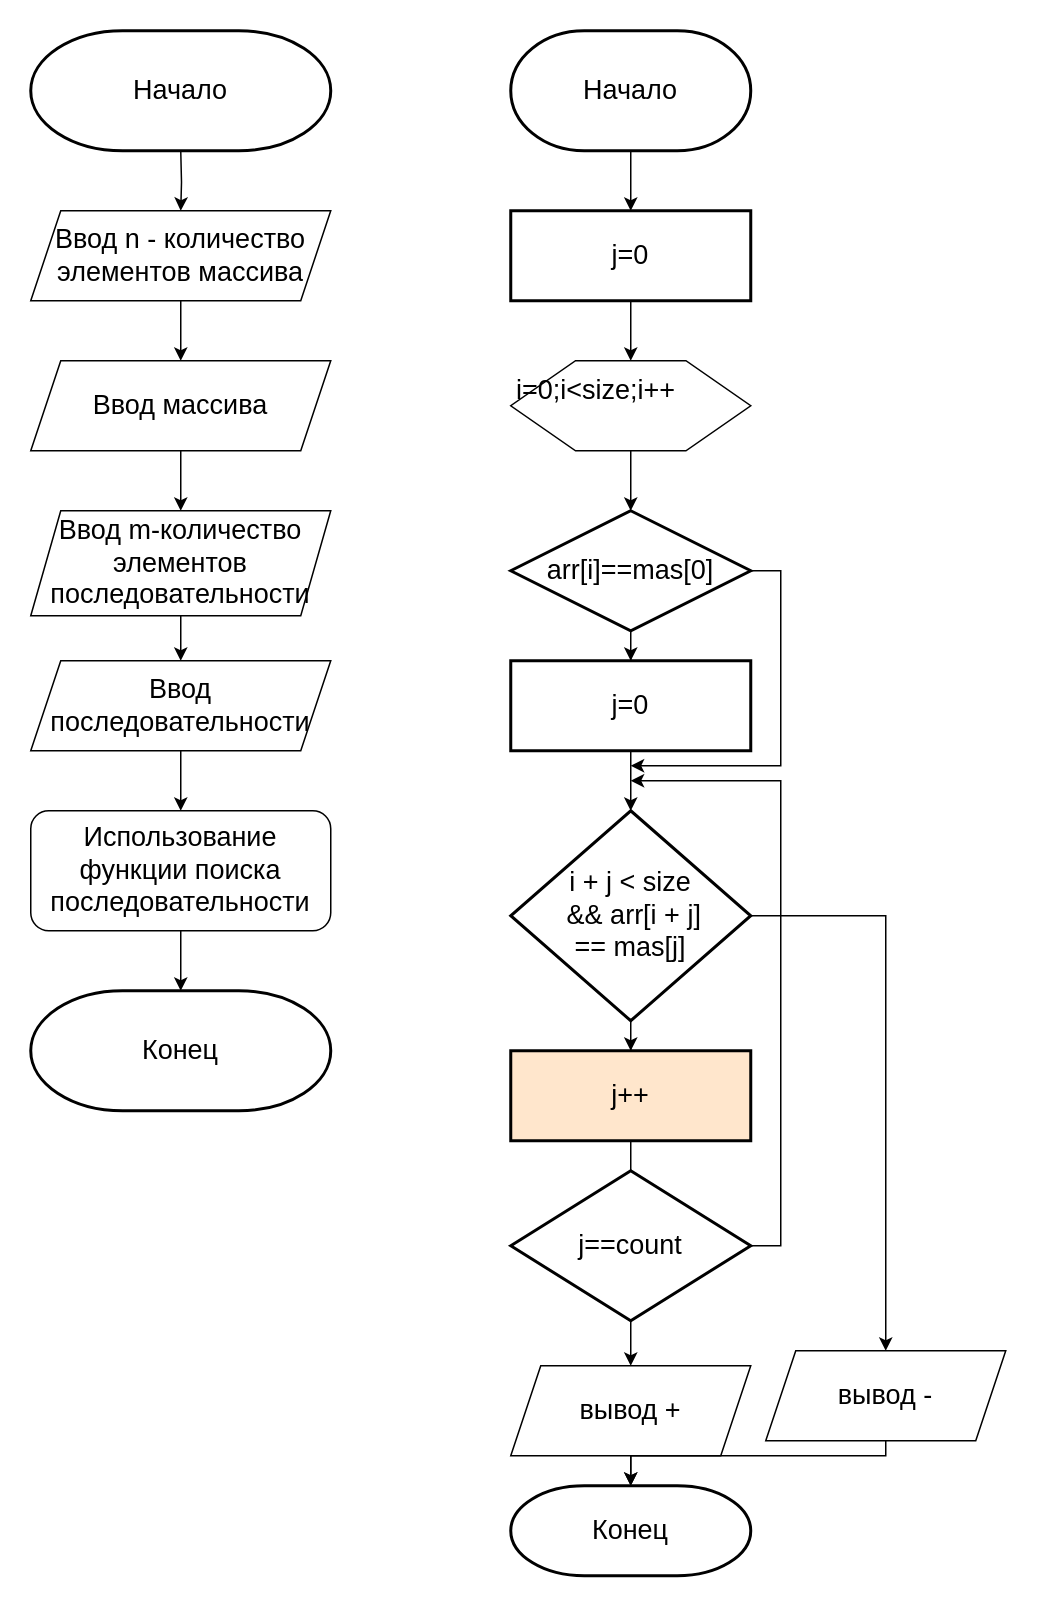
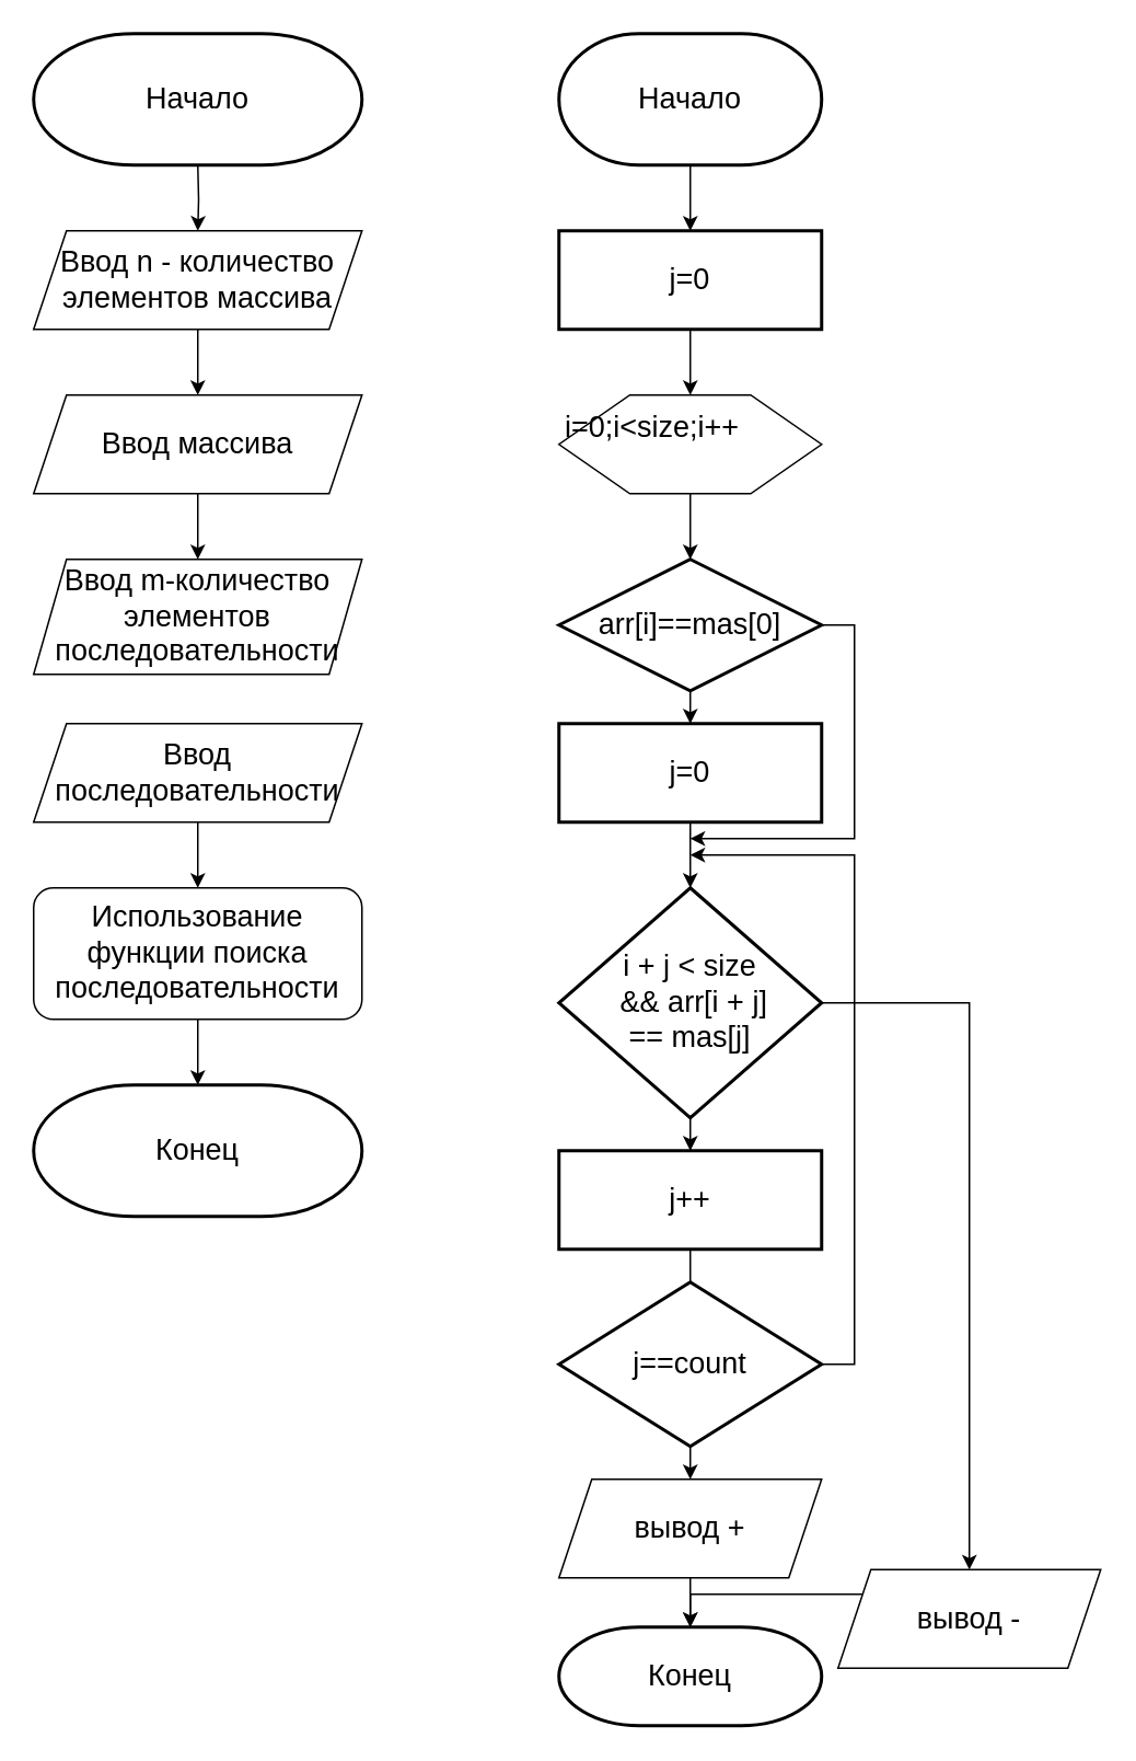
- <mxCell id="6" value="" style="edgeStyle=orthogonalEdgeStyle;rounded=0;orthogonalLoop=1;jettySize=auto;html=1;" edge="1" parent="1" source="7" target="9"><mxGeometry relative="1" as="geometry" /></mxCell>
- <mxCell id="31" value="j++" style="whiteSpace=wrap;html=1;fontSize=18;strokeWidth=2;fillColor=#ffe6cc;" vertex="1" parent="1"><mxGeometry x="340" y="700" width="160" height="60" as="geometry" /></mxCell>
+ <mxCell id="31" value="j++" style="whiteSpace=wrap;html=1;fontSize=18;strokeWidth=2;" vertex="1" parent="1"><mxGeometry x="340" y="700" width="160" height="60" as="geometry" /></mxCell>
- <mxCell id="38" value="вывод -" style="shape=parallelogram;perimeter=parallelogramPerimeter;whiteSpace=wrap;html=1;fixedSize=1;fontSize=18;" vertex="1" parent="1"><mxGeometry x="510" y="900" width="160" height="60" as="geometry" /></mxCell>
+ <mxCell id="38" value="вывод -" style="shape=parallelogram;perimeter=parallelogramPerimeter;whiteSpace=wrap;html=1;fixedSize=1;fontSize=18;" vertex="1" parent="1"><mxGeometry x="510" y="955" width="160" height="60" as="geometry" /></mxCell>
- <mxCell id="36" value="вывод +" style="shape=parallelogram;perimeter=parallelogramPerimeter;whiteSpace=wrap;html=1;fixedSize=1;fontSize=18;" vertex="1" parent="1"><mxGeometry x="340" y="910" width="160" height="60" as="geometry" /></mxCell>
+ <mxCell id="36" value="вывод +" style="shape=parallelogram;perimeter=parallelogramPerimeter;whiteSpace=wrap;html=1;fixedSize=1;fontSize=18;" vertex="1" parent="1"><mxGeometry x="340" y="900" width="160" height="60" as="geometry" /></mxCell>
